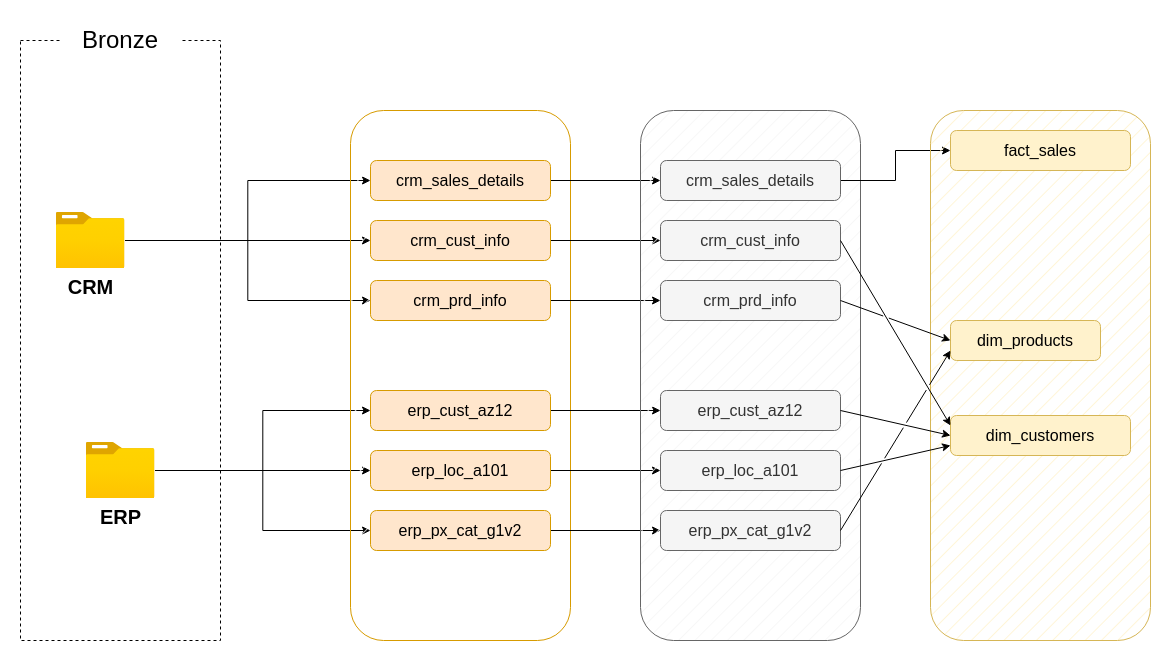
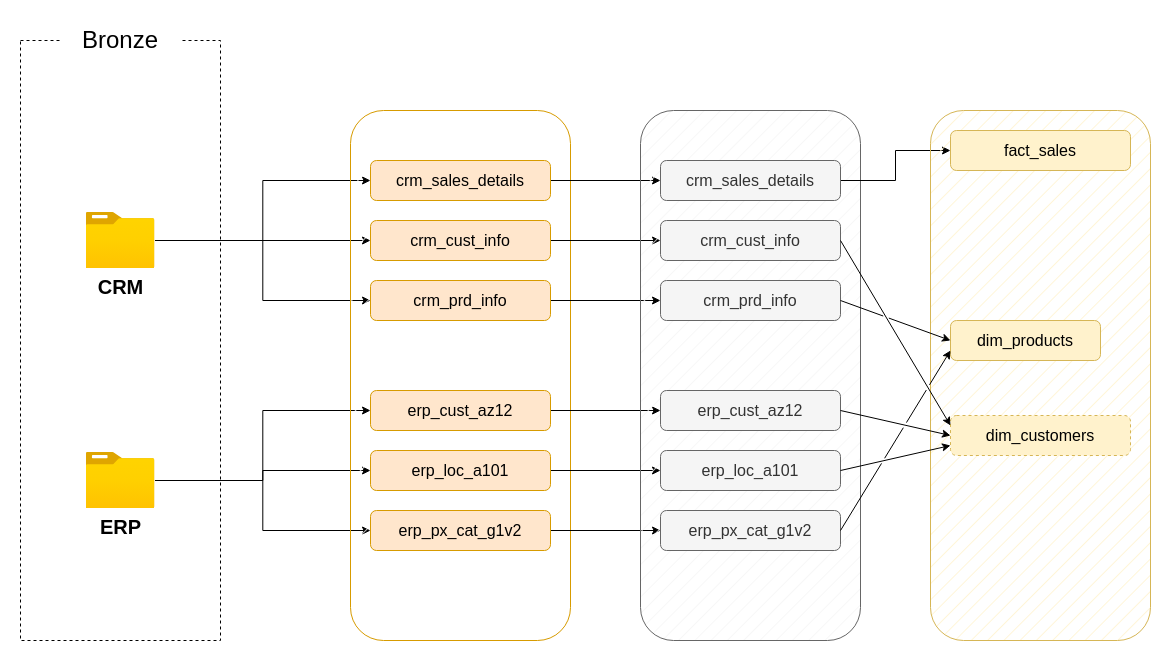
- <mxCell id="7" value="&lt;font style=&quot;font-size: 20px;&quot;&gt;&lt;b&gt;CRM&lt;/b&gt;&lt;/font&gt;&lt;div&gt;&lt;br&gt;&lt;/div&gt;" style="image;aspect=fixed;html=1;points=[];align=center;fontSize=12;image=img/lib/azure2/general/Folder_Blank.svg;" parent="1" vertex="1"><mxGeometry x="55.5" y="212" width="69" height="56.0" as="geometry" /></mxCell>
+ <mxCell id="7" value="&lt;font style=&quot;font-size: 20px;&quot;&gt;&lt;b&gt;CRM&lt;/b&gt;&lt;/font&gt;&lt;div&gt;&lt;br&gt;&lt;/div&gt;" style="image;aspect=fixed;html=1;points=[];align=center;fontSize=12;image=img/lib/azure2/general/Folder_Blank.svg;" parent="1" vertex="1"><mxGeometry x="85.5" y="212" width="69" height="56.0" as="geometry" /></mxCell>
- <mxCell id="36" value="&lt;span style=&quot;font-size: 16px;&quot;&gt;dim_customers&lt;/span&gt;" style="rounded=1;whiteSpace=wrap;html=1;fillColor=#fff2cc;strokeColor=#d6b656;" vertex="1" parent="1"><mxGeometry x="950" y="415" width="180" height="40" as="geometry" /></mxCell>
+ <mxCell id="36" value="&lt;span style=&quot;font-size: 16px;&quot;&gt;dim_customers&lt;/span&gt;" style="rounded=1;whiteSpace=wrap;html=1;fillColor=#fff2cc;strokeColor=#d6b656;dashed=1;" vertex="1" parent="1"><mxGeometry x="950" y="415" width="180" height="40" as="geometry" /></mxCell>
- <mxCell id="11" value="&lt;span style=&quot;font-size: 20px;&quot;&gt;&lt;b&gt;ERP&lt;/b&gt;&lt;/span&gt;&lt;br&gt;&lt;div&gt;&lt;br&gt;&lt;/div&gt;" style="image;aspect=fixed;html=1;points=[];align=center;fontSize=12;image=img/lib/azure2/general/Folder_Blank.svg;" parent="1" vertex="1"><mxGeometry x="85.5" y="442" width="69" height="56.0" as="geometry" /></mxCell>
+ <mxCell id="11" value="&lt;span style=&quot;font-size: 20px;&quot;&gt;&lt;b&gt;ERP&lt;/b&gt;&lt;/span&gt;&lt;br&gt;&lt;div&gt;&lt;br&gt;&lt;/div&gt;" style="image;aspect=fixed;html=1;points=[];align=center;fontSize=12;image=img/lib/azure2/general/Folder_Blank.svg;" parent="1" vertex="1"><mxGeometry x="85.5" y="452" width="69" height="56.0" as="geometry" /></mxCell>
